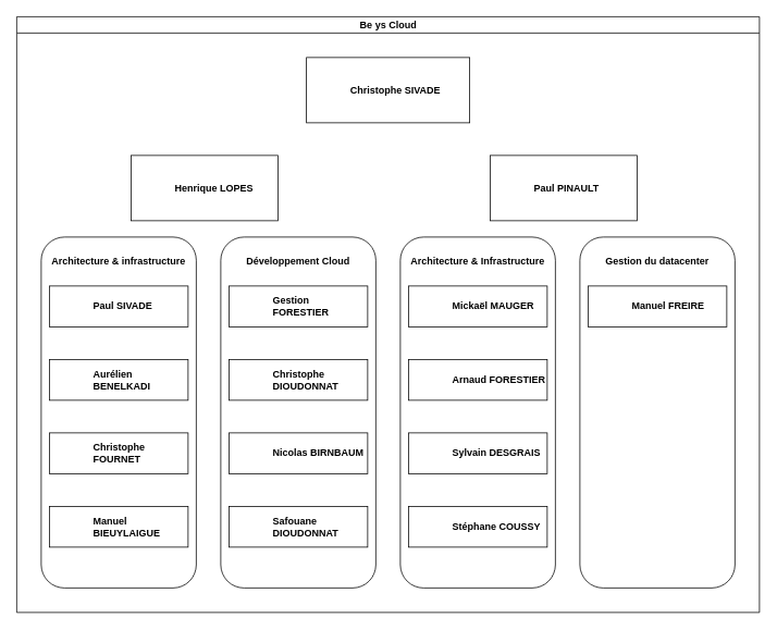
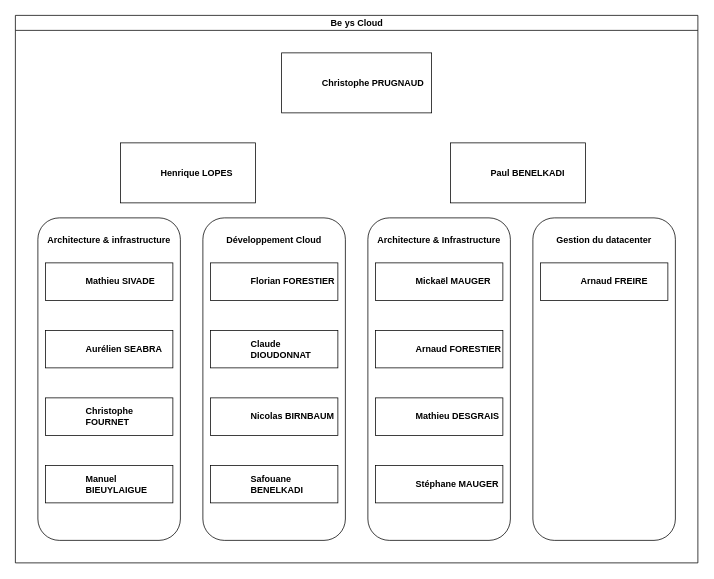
- <mxCell id="3" value="Christophe SIVADE" style="label;image=https://cdn3.iconfinder.com/data/icons/user-avatars-1/512/users-9-2-128.png;whiteSpace=wrap;html=1;rounded=0;glass=0;treeMoving=1;treeFolding=1;" parent="2" vertex="1"><mxGeometry x="355" y="50" width="200" height="80" as="geometry" /></mxCell>
+ <mxCell id="3" value="Christophe PRUGNAUD" style="label;image=https://cdn3.iconfinder.com/data/icons/user-avatars-1/512/users-9-2-128.png;whiteSpace=wrap;html=1;rounded=0;glass=0;treeMoving=1;treeFolding=1;" parent="2" vertex="1"><mxGeometry x="355" y="50" width="200" height="80" as="geometry" /></mxCell>
- <mxCell id="4" value="Paul PINAULT" style="label;image=https://cdn3.iconfinder.com/data/icons/user-avatars-1/512/users-9-2-128.png;whiteSpace=wrap;html=1;rounded=0;glass=0;treeFolding=1;treeMoving=1;" parent="2" vertex="1"><mxGeometry x="580" y="170" width="180" height="80" as="geometry" /></mxCell>
+ <mxCell id="4" value="Paul BENELKADI" style="label;image=https://cdn3.iconfinder.com/data/icons/user-avatars-1/512/users-9-2-128.png;whiteSpace=wrap;html=1;rounded=0;glass=0;treeFolding=1;treeMoving=1;" parent="2" vertex="1"><mxGeometry x="580" y="170" width="180" height="80" as="geometry" /></mxCell>
- <mxCell id="9" value="Paul SIVADE" style="label;image=https://cdn3.iconfinder.com/data/icons/user-avatars-1/512/users-9-2-128.png;whiteSpace=wrap;html=1;rounded=0;glass=0;treeFolding=1;treeMoving=1;" parent="6" vertex="1"><mxGeometry x="30" y="60" width="170" height="50" as="geometry" /></mxCell>
+ <mxCell id="9" value="Mathieu SIVADE" style="label;image=https://cdn3.iconfinder.com/data/icons/user-avatars-1/512/users-9-2-128.png;whiteSpace=wrap;html=1;rounded=0;glass=0;treeFolding=1;treeMoving=1;" parent="6" vertex="1"><mxGeometry x="30" y="60" width="170" height="50" as="geometry" /></mxCell>
- <mxCell id="16" value="Gestion FORESTIER" style="label;image=https://cdn3.iconfinder.com/data/icons/user-avatars-1/512/users-9-2-128.png;whiteSpace=wrap;html=1;rounded=0;glass=0;treeFolding=1;treeMoving=1;" parent="13" vertex="1"><mxGeometry x="30" y="60" width="170" height="50" as="geometry" /></mxCell>
+ <mxCell id="16" value="Florian FORESTIER" style="label;image=https://cdn3.iconfinder.com/data/icons/user-avatars-1/512/users-9-2-128.png;whiteSpace=wrap;html=1;rounded=0;glass=0;treeFolding=1;treeMoving=1;" parent="13" vertex="1"><mxGeometry x="30" y="60" width="170" height="50" as="geometry" /></mxCell>
- <mxCell id="30" value="Manuel FREIRE" style="label;image=https://cdn3.iconfinder.com/data/icons/user-avatars-1/512/users-9-2-128.png;whiteSpace=wrap;html=1;rounded=0;glass=0;treeFolding=1;treeMoving=1;" parent="27" vertex="1"><mxGeometry x="30" y="60" width="170" height="50" as="geometry" /></mxCell>
+ <mxCell id="30" value="Arnaud FREIRE" style="label;image=https://cdn3.iconfinder.com/data/icons/user-avatars-1/512/users-9-2-128.png;whiteSpace=wrap;html=1;rounded=0;glass=0;treeFolding=1;treeMoving=1;" parent="27" vertex="1"><mxGeometry x="30" y="60" width="170" height="50" as="geometry" /></mxCell>
- <mxCell id="10" value="Aurélien BENELKADI" style="label;image=https://cdn3.iconfinder.com/data/icons/user-avatars-1/512/users-9-2-128.png;whiteSpace=wrap;html=1;rounded=0;glass=0;treeFolding=1;treeMoving=1;" parent="6" vertex="1"><mxGeometry x="30" y="150" width="170" height="50" as="geometry" /></mxCell>
+ <mxCell id="10" value="Aurélien SEABRA" style="label;image=https://cdn3.iconfinder.com/data/icons/user-avatars-1/512/users-9-2-128.png;whiteSpace=wrap;html=1;rounded=0;glass=0;treeFolding=1;treeMoving=1;" parent="6" vertex="1"><mxGeometry x="30" y="150" width="170" height="50" as="geometry" /></mxCell>
- <mxCell id="17" value="Christophe DIOUDONNAT" style="label;image=https://cdn3.iconfinder.com/data/icons/user-avatars-1/512/users-9-2-128.png;whiteSpace=wrap;html=1;rounded=0;glass=0;treeFolding=1;treeMoving=1;" parent="13" vertex="1"><mxGeometry x="30" y="150" width="170" height="50" as="geometry" /></mxCell>
+ <mxCell id="17" value="Claude DIOUDONNAT" style="label;image=https://cdn3.iconfinder.com/data/icons/user-avatars-1/512/users-9-2-128.png;whiteSpace=wrap;html=1;rounded=0;glass=0;treeFolding=1;treeMoving=1;" parent="13" vertex="1"><mxGeometry x="30" y="150" width="170" height="50" as="geometry" /></mxCell>
- <mxCell id="25" value="Sylvain DESGRAIS" style="label;image=https://cdn3.iconfinder.com/data/icons/user-avatars-1/512/users-9-2-128.png;whiteSpace=wrap;html=1;rounded=0;glass=0;treeFolding=1;treeMoving=1;" parent="20" vertex="1"><mxGeometry x="30" y="240" width="170" height="50" as="geometry" /></mxCell>
+ <mxCell id="25" value="Mathieu DESGRAIS" style="label;image=https://cdn3.iconfinder.com/data/icons/user-avatars-1/512/users-9-2-128.png;whiteSpace=wrap;html=1;rounded=0;glass=0;treeFolding=1;treeMoving=1;" parent="20" vertex="1"><mxGeometry x="30" y="240" width="170" height="50" as="geometry" /></mxCell>
- <mxCell id="19" value="Safouane DIOUDONNAT" style="label;image=https://cdn3.iconfinder.com/data/icons/user-avatars-1/512/users-9-2-128.png;whiteSpace=wrap;html=1;rounded=0;glass=0;treeFolding=1;treeMoving=1;" parent="13" vertex="1"><mxGeometry x="30" y="330" width="170" height="50" as="geometry" /></mxCell>
+ <mxCell id="19" value="Safouane BENELKADI" style="label;image=https://cdn3.iconfinder.com/data/icons/user-avatars-1/512/users-9-2-128.png;whiteSpace=wrap;html=1;rounded=0;glass=0;treeFolding=1;treeMoving=1;" parent="13" vertex="1"><mxGeometry x="30" y="330" width="170" height="50" as="geometry" /></mxCell>
- <mxCell id="26" value="Stéphane COUSSY" style="label;image=https://cdn3.iconfinder.com/data/icons/user-avatars-1/512/users-9-2-128.png;whiteSpace=wrap;html=1;rounded=0;glass=0;treeFolding=1;treeMoving=1;" parent="20" vertex="1"><mxGeometry x="30" y="330" width="170" height="50" as="geometry" /></mxCell>
+ <mxCell id="26" value="Stéphane MAUGER" style="label;image=https://cdn3.iconfinder.com/data/icons/user-avatars-1/512/users-9-2-128.png;whiteSpace=wrap;html=1;rounded=0;glass=0;treeFolding=1;treeMoving=1;" parent="20" vertex="1"><mxGeometry x="30" y="330" width="170" height="50" as="geometry" /></mxCell>
